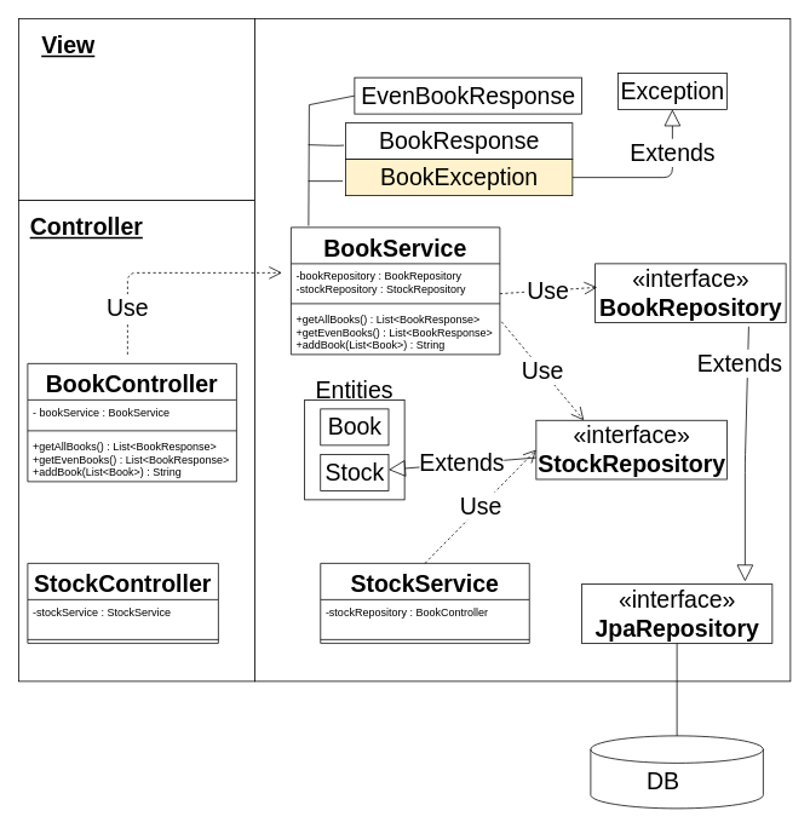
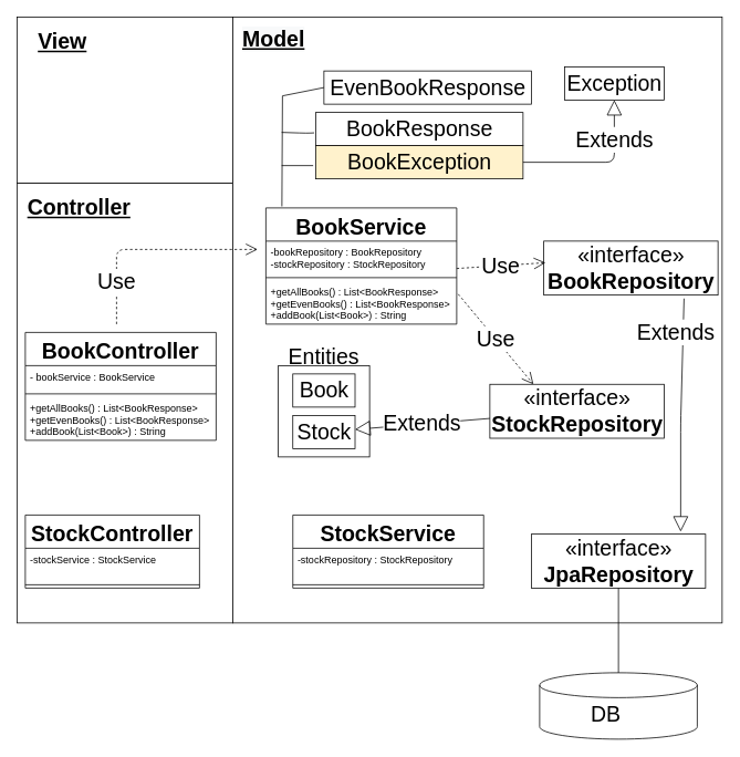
+ <mxCell id="7" value="&lt;span style=&quot;color: rgb(0 , 0 , 0) ; font-family: &amp;#34;helvetica&amp;#34; ; font-size: 26px ; font-style: normal ; font-weight: 700 ; letter-spacing: normal ; text-align: center ; text-indent: 0px ; text-transform: none ; word-spacing: 0px ; background-color: rgb(248 , 249 , 250) ; text-decoration: underline ; display: inline ; float: none&quot;&gt;Model&lt;/span&gt;" style="text;whiteSpace=wrap;html=1;fontSize=26;fontFamily=Helvetica;" vertex="1" parent="1"><mxGeometry x="290" y="25" width="80" height="50" as="geometry" /></mxCell>
- <mxCell id="33" value="Use" style="endArrow=open;endSize=12;dashed=1;html=1;fontFamily=Helvetica;fontSize=26;exitX=0.5;exitY=0;exitDx=0;exitDy=0;entryX=0;entryY=0.5;entryDx=0;entryDy=0;" edge="1" parent="1" source="27" target="30"><mxGeometry width="160" relative="1" as="geometry"><mxPoint x="570" y="670" as="sourcePoint" /><mxPoint x="630" y="500" as="targetPoint" /></mxGeometry></mxCell>
- <mxCell id="28" value="-stockRepository : BookController" style="text;strokeColor=none;fillColor=none;align=left;verticalAlign=top;spacingLeft=4;spacingRight=4;overflow=hidden;rotatable=0;points=[[0,0.5],[1,0.5]];portConstraint=eastwest;" vertex="1" parent="27"><mxGeometry y="40" width="230" height="40" as="geometry" /></mxCell>
+ <mxCell id="28" value="-stockRepository : StockRepository" style="text;strokeColor=none;fillColor=none;align=left;verticalAlign=top;spacingLeft=4;spacingRight=4;overflow=hidden;rotatable=0;points=[[0,0.5],[1,0.5]];portConstraint=eastwest;" vertex="1" parent="27"><mxGeometry y="40" width="230" height="40" as="geometry" /></mxCell>
